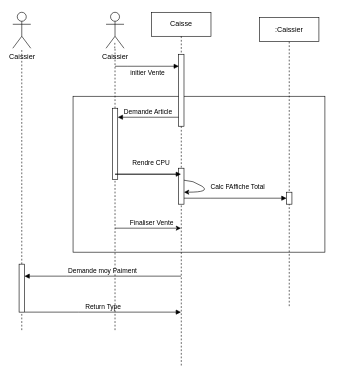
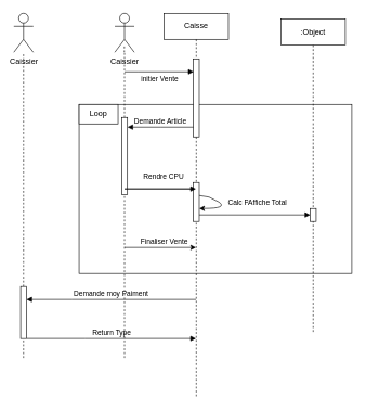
- <mxCell id="9" value=":Caissier" style="shape=umlLifeline;perimeter=lifelinePerimeter;whiteSpace=wrap;html=1;container=0;dropTarget=0;collapsible=0;recursiveResize=0;outlineConnect=0;portConstraint=eastwest;newEdgeStyle={&quot;edgeStyle&quot;:&quot;elbowEdgeStyle&quot;,&quot;elbow&quot;:&quot;vertical&quot;,&quot;curved&quot;:0,&quot;rounded&quot;:0};" parent="1" vertex="1"><mxGeometry x="432" y="29" width="99" height="481" as="geometry" /></mxCell>
+ <mxCell id="9" value=":Object" style="shape=umlLifeline;perimeter=lifelinePerimeter;whiteSpace=wrap;html=1;container=0;dropTarget=0;collapsible=0;recursiveResize=0;outlineConnect=0;portConstraint=eastwest;newEdgeStyle={&quot;edgeStyle&quot;:&quot;elbowEdgeStyle&quot;,&quot;elbow&quot;:&quot;vertical&quot;,&quot;curved&quot;:0,&quot;rounded&quot;:0};" parent="1" vertex="1"><mxGeometry x="432" y="29" width="99" height="481" as="geometry" /></mxCell>
+ <mxCell id="3" value="&lt;div&gt;Loop&lt;/div&gt;" style="rounded=0;whiteSpace=wrap;html=1;" vertex="1" parent="1"><mxGeometry x="121" y="160" width="60" height="30" as="geometry" /></mxCell>
